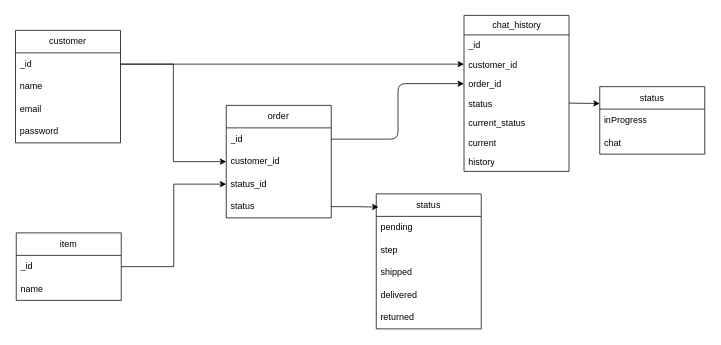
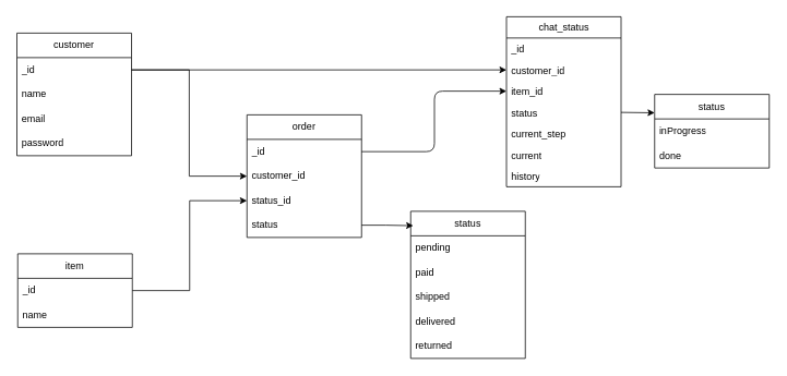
- <mxCell id="24" value="chat_history" style="swimlane;fontStyle=0;childLayout=stackLayout;horizontal=1;startSize=26;fillColor=none;horizontalStack=0;resizeParent=1;resizeParentMax=0;resizeLast=0;collapsible=1;marginBottom=0;html=1;" parent="1" vertex="1"><mxGeometry x="618" y="20" width="140" height="208" as="geometry" /></mxCell>
+ <mxCell id="24" value="chat_status" style="swimlane;fontStyle=0;childLayout=stackLayout;horizontal=1;startSize=26;fillColor=none;horizontalStack=0;resizeParent=1;resizeParentMax=0;resizeLast=0;collapsible=1;marginBottom=0;html=1;" parent="1" vertex="1"><mxGeometry x="618" y="20" width="140" height="208" as="geometry" /></mxCell>
- <mxCell id="27" value="order_id" style="text;strokeColor=none;fillColor=none;align=left;verticalAlign=top;spacingLeft=4;spacingRight=4;overflow=hidden;rotatable=0;points=[[0,0.5],[1,0.5]];portConstraint=eastwest;whiteSpace=wrap;html=1;" parent="24" vertex="1"><mxGeometry y="78" width="140" height="26" as="geometry" /></mxCell>
+ <mxCell id="27" value="item_id" style="text;strokeColor=none;fillColor=none;align=left;verticalAlign=top;spacingLeft=4;spacingRight=4;overflow=hidden;rotatable=0;points=[[0,0.5],[1,0.5]];portConstraint=eastwest;whiteSpace=wrap;html=1;" parent="24" vertex="1"><mxGeometry y="78" width="140" height="26" as="geometry" /></mxCell>
- <mxCell id="29" value="current_status" style="text;strokeColor=none;fillColor=none;align=left;verticalAlign=top;spacingLeft=4;spacingRight=4;overflow=hidden;rotatable=0;points=[[0,0.5],[1,0.5]];portConstraint=eastwest;whiteSpace=wrap;html=1;" vertex="1" parent="24"><mxGeometry y="130" width="140" height="26" as="geometry" /></mxCell>
+ <mxCell id="29" value="current_step" style="text;strokeColor=none;fillColor=none;align=left;verticalAlign=top;spacingLeft=4;spacingRight=4;overflow=hidden;rotatable=0;points=[[0,0.5],[1,0.5]];portConstraint=eastwest;whiteSpace=wrap;html=1;" vertex="1" parent="24"><mxGeometry y="130" width="140" height="26" as="geometry" /></mxCell>
- <mxCell id="36" value="chat" style="text;strokeColor=none;fillColor=none;align=left;verticalAlign=middle;spacingLeft=4;spacingRight=4;overflow=hidden;points=[[0,0.5],[1,0.5]];portConstraint=eastwest;rotatable=0;whiteSpace=wrap;html=1;" vertex="1" parent="34"><mxGeometry y="60" width="140" height="30" as="geometry" /></mxCell>
+ <mxCell id="36" value="done" style="text;strokeColor=none;fillColor=none;align=left;verticalAlign=middle;spacingLeft=4;spacingRight=4;overflow=hidden;points=[[0,0.5],[1,0.5]];portConstraint=eastwest;rotatable=0;whiteSpace=wrap;html=1;" vertex="1" parent="34"><mxGeometry y="60" width="140" height="30" as="geometry" /></mxCell>
- <mxCell id="19" value="step" style="text;strokeColor=none;fillColor=none;align=left;verticalAlign=middle;spacingLeft=4;spacingRight=4;overflow=hidden;points=[[0,0.5],[1,0.5]];portConstraint=eastwest;rotatable=0;whiteSpace=wrap;html=1;" parent="17" vertex="1"><mxGeometry y="60" width="140" height="30" as="geometry" /></mxCell>
+ <mxCell id="19" value="paid" style="text;strokeColor=none;fillColor=none;align=left;verticalAlign=middle;spacingLeft=4;spacingRight=4;overflow=hidden;points=[[0,0.5],[1,0.5]];portConstraint=eastwest;rotatable=0;whiteSpace=wrap;html=1;" parent="17" vertex="1"><mxGeometry y="60" width="140" height="30" as="geometry" /></mxCell>
